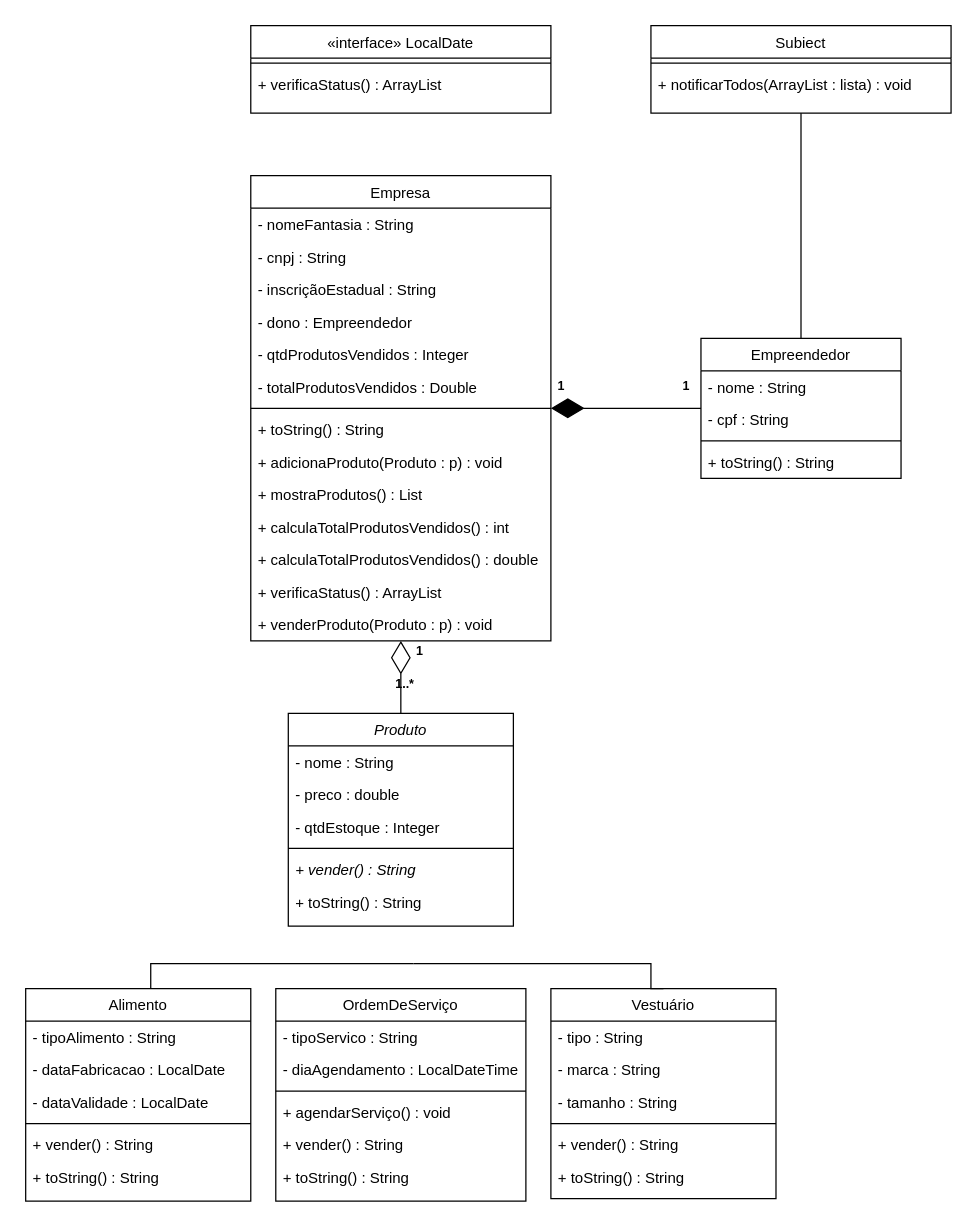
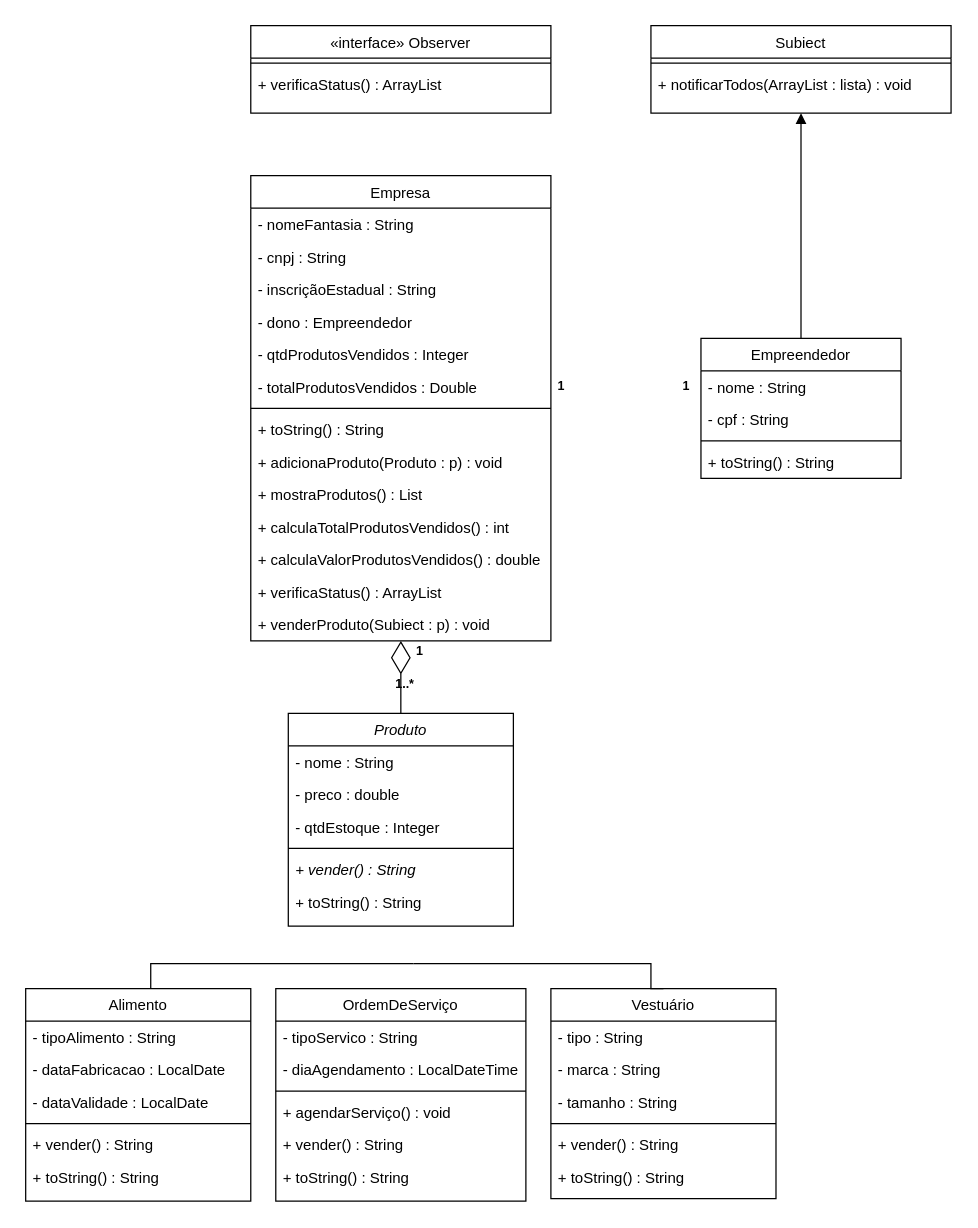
- <mxCell id="32" value="«interface» LocalDate" style="swimlane;fontStyle=0;align=center;verticalAlign=top;childLayout=stackLayout;horizontal=1;startSize=26;horizontalStack=0;resizeParent=1;resizeLast=0;collapsible=1;marginBottom=0;rounded=0;shadow=0;strokeWidth=1;" vertex="1" parent="1"><mxGeometry x="200" y="20" width="240" height="70" as="geometry"><mxRectangle x="230" y="140" width="160" height="26" as="alternateBounds" /></mxGeometry></mxCell>
+ <mxCell id="32" value="«interface» Observer" style="swimlane;fontStyle=0;align=center;verticalAlign=top;childLayout=stackLayout;horizontal=1;startSize=26;horizontalStack=0;resizeParent=1;resizeLast=0;collapsible=1;marginBottom=0;rounded=0;shadow=0;strokeWidth=1;" vertex="1" parent="1"><mxGeometry x="200" y="20" width="240" height="70" as="geometry"><mxRectangle x="230" y="140" width="160" height="26" as="alternateBounds" /></mxGeometry></mxCell>
- <mxCell id="38" value="" style="endArrow=none;html=1;rounded=0;" edge="1" parent="1" source="24" target="35"><mxGeometry width="50" height="50" relative="1" as="geometry"><mxPoint x="530" y="210" as="sourcePoint" /><mxPoint x="580" y="160" as="targetPoint" /></mxGeometry></mxCell>
+ <mxCell id="38" value="" style="endArrow=block;html=1;rounded=0;" edge="1" parent="1" source="24" target="35"><mxGeometry width="50" height="50" relative="1" as="geometry"><mxPoint x="530" y="210" as="sourcePoint" /><mxPoint x="580" y="160" as="targetPoint" /></mxGeometry></mxCell>
- <mxCell id="31" value="" style="endArrow=diamondThin;endFill=1;endSize=24;html=1;rounded=0;" parent="1" source="24" target="39" edge="1"><mxGeometry width="160" relative="1" as="geometry"><mxPoint x="457" y="433" as="sourcePoint" /><mxPoint x="617" y="433" as="targetPoint" /></mxGeometry></mxCell>
- <mxCell id="51" value="+ calculaTotalProdutosVendidos() : double" style="text;align=left;verticalAlign=top;spacingLeft=4;spacingRight=4;overflow=hidden;rotatable=0;points=[[0,0.5],[1,0.5]];portConstraint=eastwest;" parent="39" vertex="1"><mxGeometry y="294" width="240" height="26" as="geometry" /></mxCell>
+ <mxCell id="51" value="+ calculaValorProdutosVendidos() : double" style="text;align=left;verticalAlign=top;spacingLeft=4;spacingRight=4;overflow=hidden;rotatable=0;points=[[0,0.5],[1,0.5]];portConstraint=eastwest;" parent="39" vertex="1"><mxGeometry y="294" width="240" height="26" as="geometry" /></mxCell>
- <mxCell id="53" value="+ venderProduto(Produto : p) : void" style="text;align=left;verticalAlign=top;spacingLeft=4;spacingRight=4;overflow=hidden;rotatable=0;points=[[0,0.5],[1,0.5]];portConstraint=eastwest;" vertex="1" parent="39"><mxGeometry y="346" width="240" height="26" as="geometry" /></mxCell>
+ <mxCell id="53" value="+ venderProduto(Subiect : p) : void" style="text;align=left;verticalAlign=top;spacingLeft=4;spacingRight=4;overflow=hidden;rotatable=0;points=[[0,0.5],[1,0.5]];portConstraint=eastwest;" vertex="1" parent="39"><mxGeometry y="346" width="240" height="26" as="geometry" /></mxCell>
